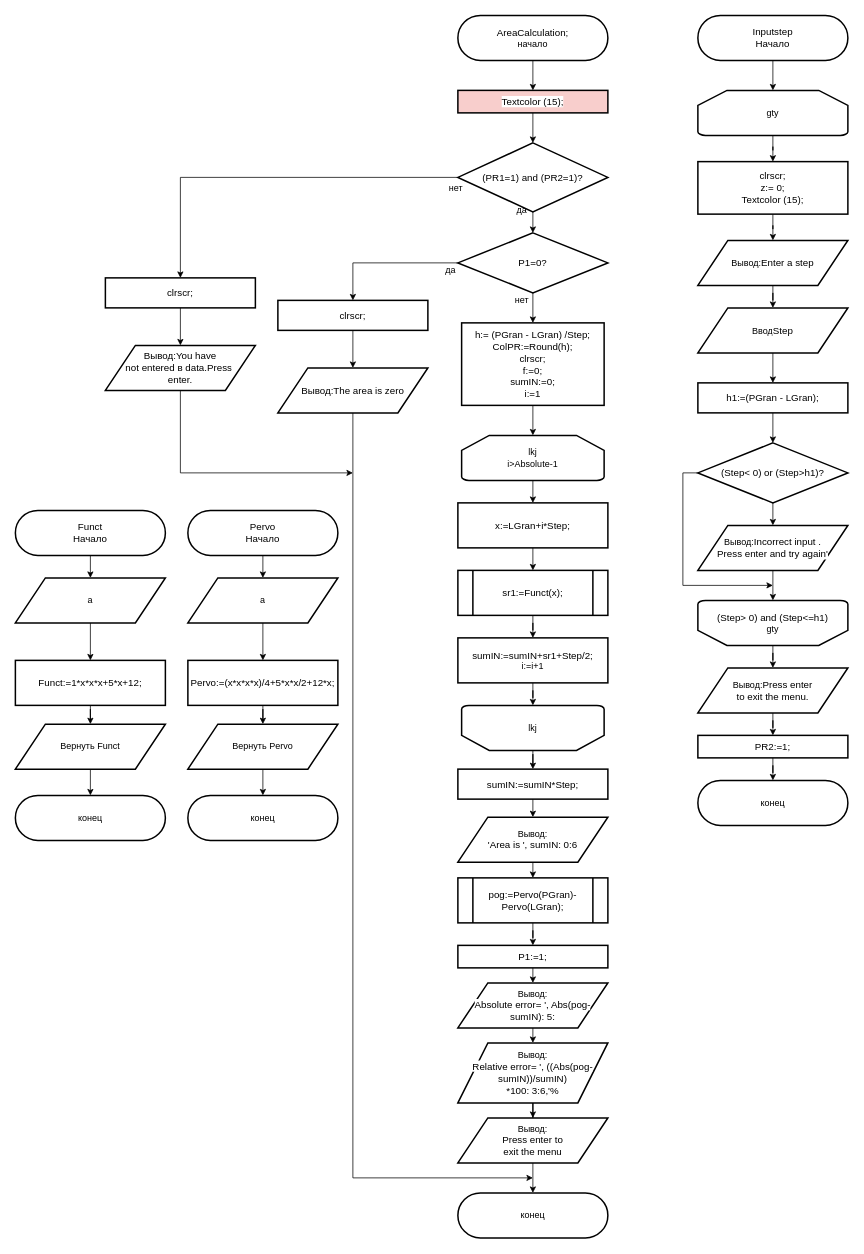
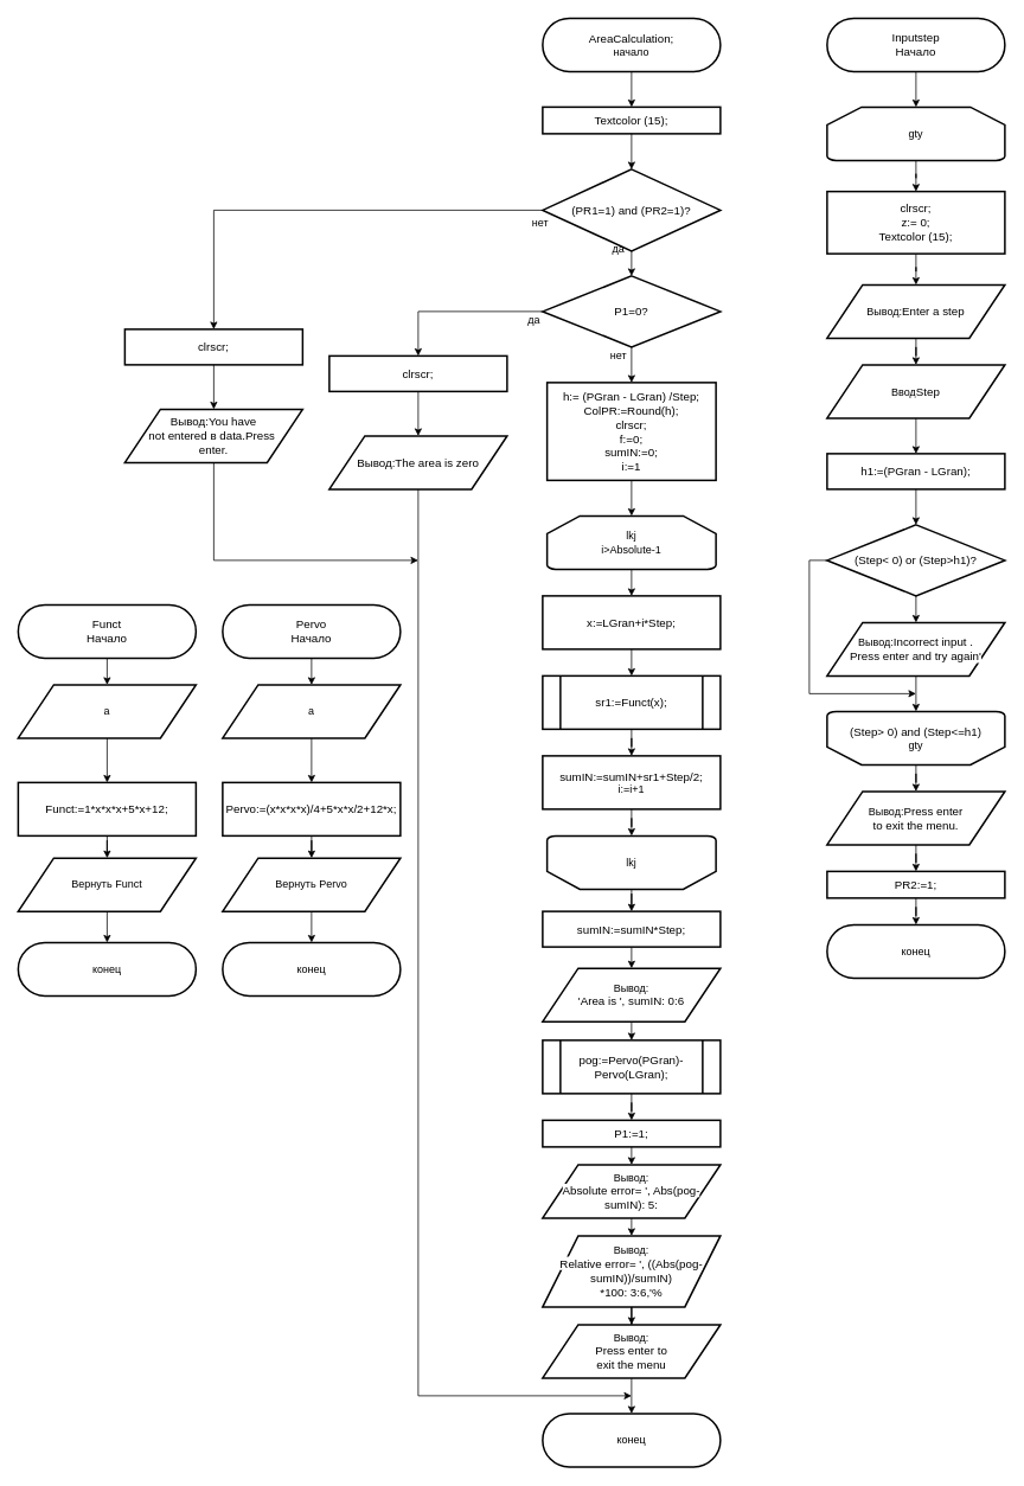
- <mxCell id="5" value="&lt;span style=&quot;font-family: , &amp;#34;blinkmacsystemfont&amp;#34; , &amp;#34;roboto&amp;#34; , &amp;#34;open sans&amp;#34; , &amp;#34;helvetica neue&amp;#34; , &amp;#34;noto sans armenian&amp;#34; , &amp;#34;noto sans bengali&amp;#34; , &amp;#34;noto sans cherokee&amp;#34; , &amp;#34;noto sans devanagari&amp;#34; , &amp;#34;noto sans ethiopic&amp;#34; , &amp;#34;noto sans georgian&amp;#34; , &amp;#34;noto sans hebrew&amp;#34; , &amp;#34;noto sans kannada&amp;#34; , &amp;#34;noto sans khmer&amp;#34; , &amp;#34;noto sans lao&amp;#34; , &amp;#34;noto sans osmanya&amp;#34; , &amp;#34;noto sans tamil&amp;#34; , &amp;#34;noto sans telugu&amp;#34; , &amp;#34;noto sans thai&amp;#34; , sans-serif ; font-size: 13px ; text-align: left ; background-color: rgb(255 , 255 , 255)&quot;&gt;Textcolor (15);&lt;/span&gt;" style="rounded=0;whiteSpace=wrap;html=1;strokeWidth=2;fillColor=#f8cecc;" vertex="1" parent="1"><mxGeometry x="610" y="120" width="200" height="30" as="geometry" /></mxCell>
+ <mxCell id="5" value="&lt;span style=&quot;font-family: , &amp;#34;blinkmacsystemfont&amp;#34; , &amp;#34;roboto&amp;#34; , &amp;#34;open sans&amp;#34; , &amp;#34;helvetica neue&amp;#34; , &amp;#34;noto sans armenian&amp;#34; , &amp;#34;noto sans bengali&amp;#34; , &amp;#34;noto sans cherokee&amp;#34; , &amp;#34;noto sans devanagari&amp;#34; , &amp;#34;noto sans ethiopic&amp;#34; , &amp;#34;noto sans georgian&amp;#34; , &amp;#34;noto sans hebrew&amp;#34; , &amp;#34;noto sans kannada&amp;#34; , &amp;#34;noto sans khmer&amp;#34; , &amp;#34;noto sans lao&amp;#34; , &amp;#34;noto sans osmanya&amp;#34; , &amp;#34;noto sans tamil&amp;#34; , &amp;#34;noto sans telugu&amp;#34; , &amp;#34;noto sans thai&amp;#34; , sans-serif ; font-size: 13px ; text-align: left ; background-color: rgb(255 , 255 , 255)&quot;&gt;Textcolor (15);&lt;/span&gt;" style="rounded=0;whiteSpace=wrap;html=1;strokeWidth=2;" vertex="1" parent="1"><mxGeometry x="610" y="120" width="200" height="30" as="geometry" /></mxCell>
